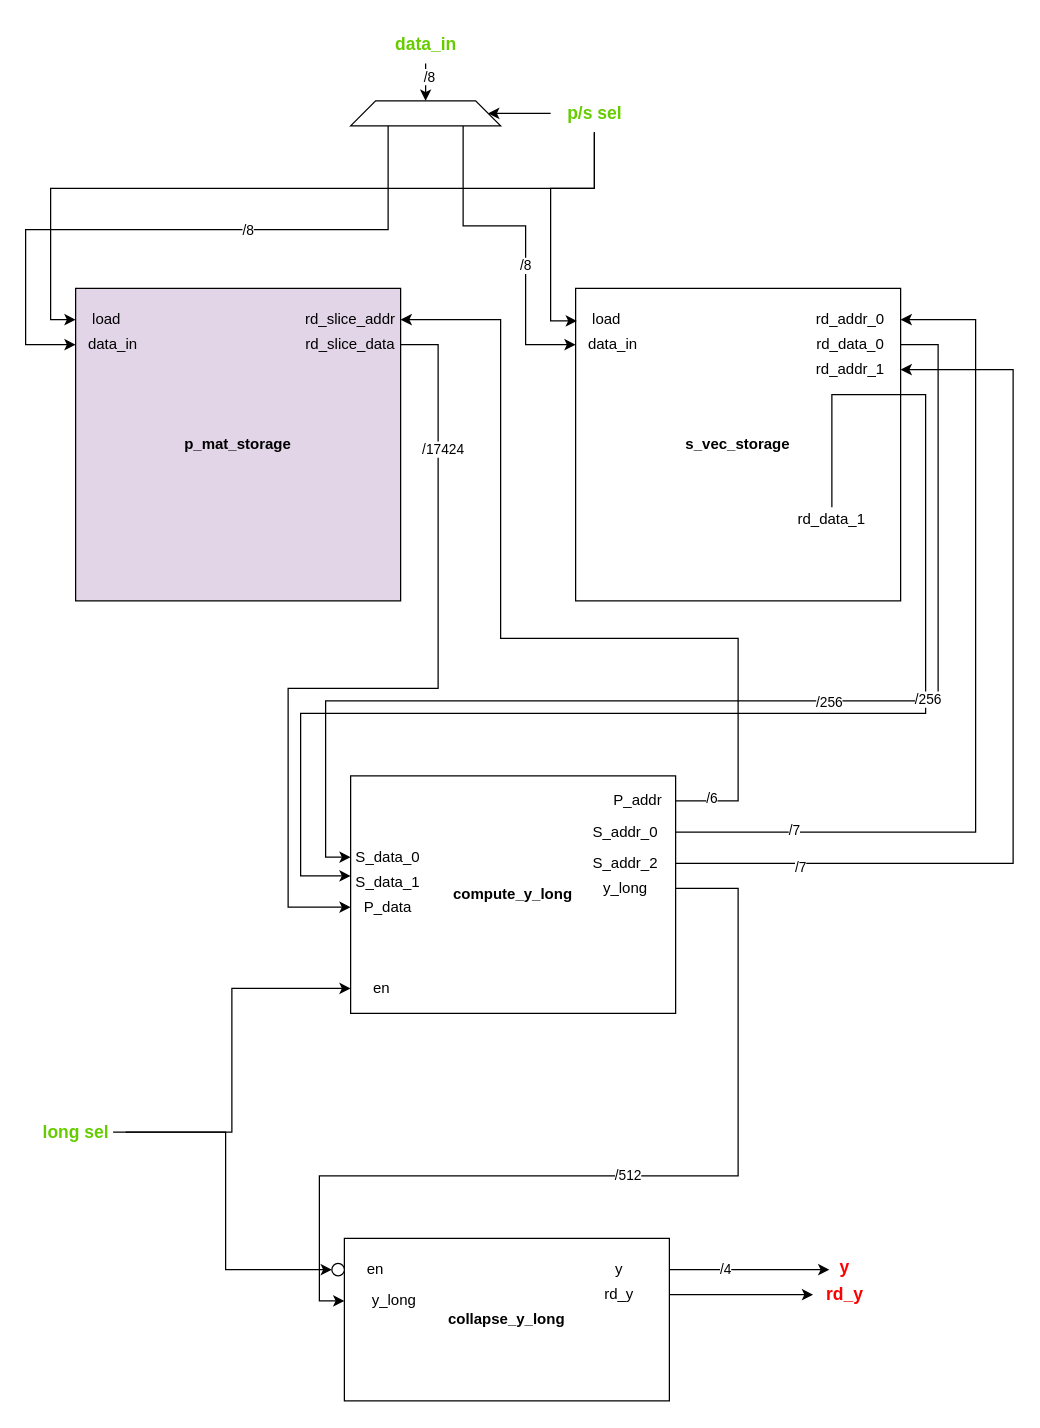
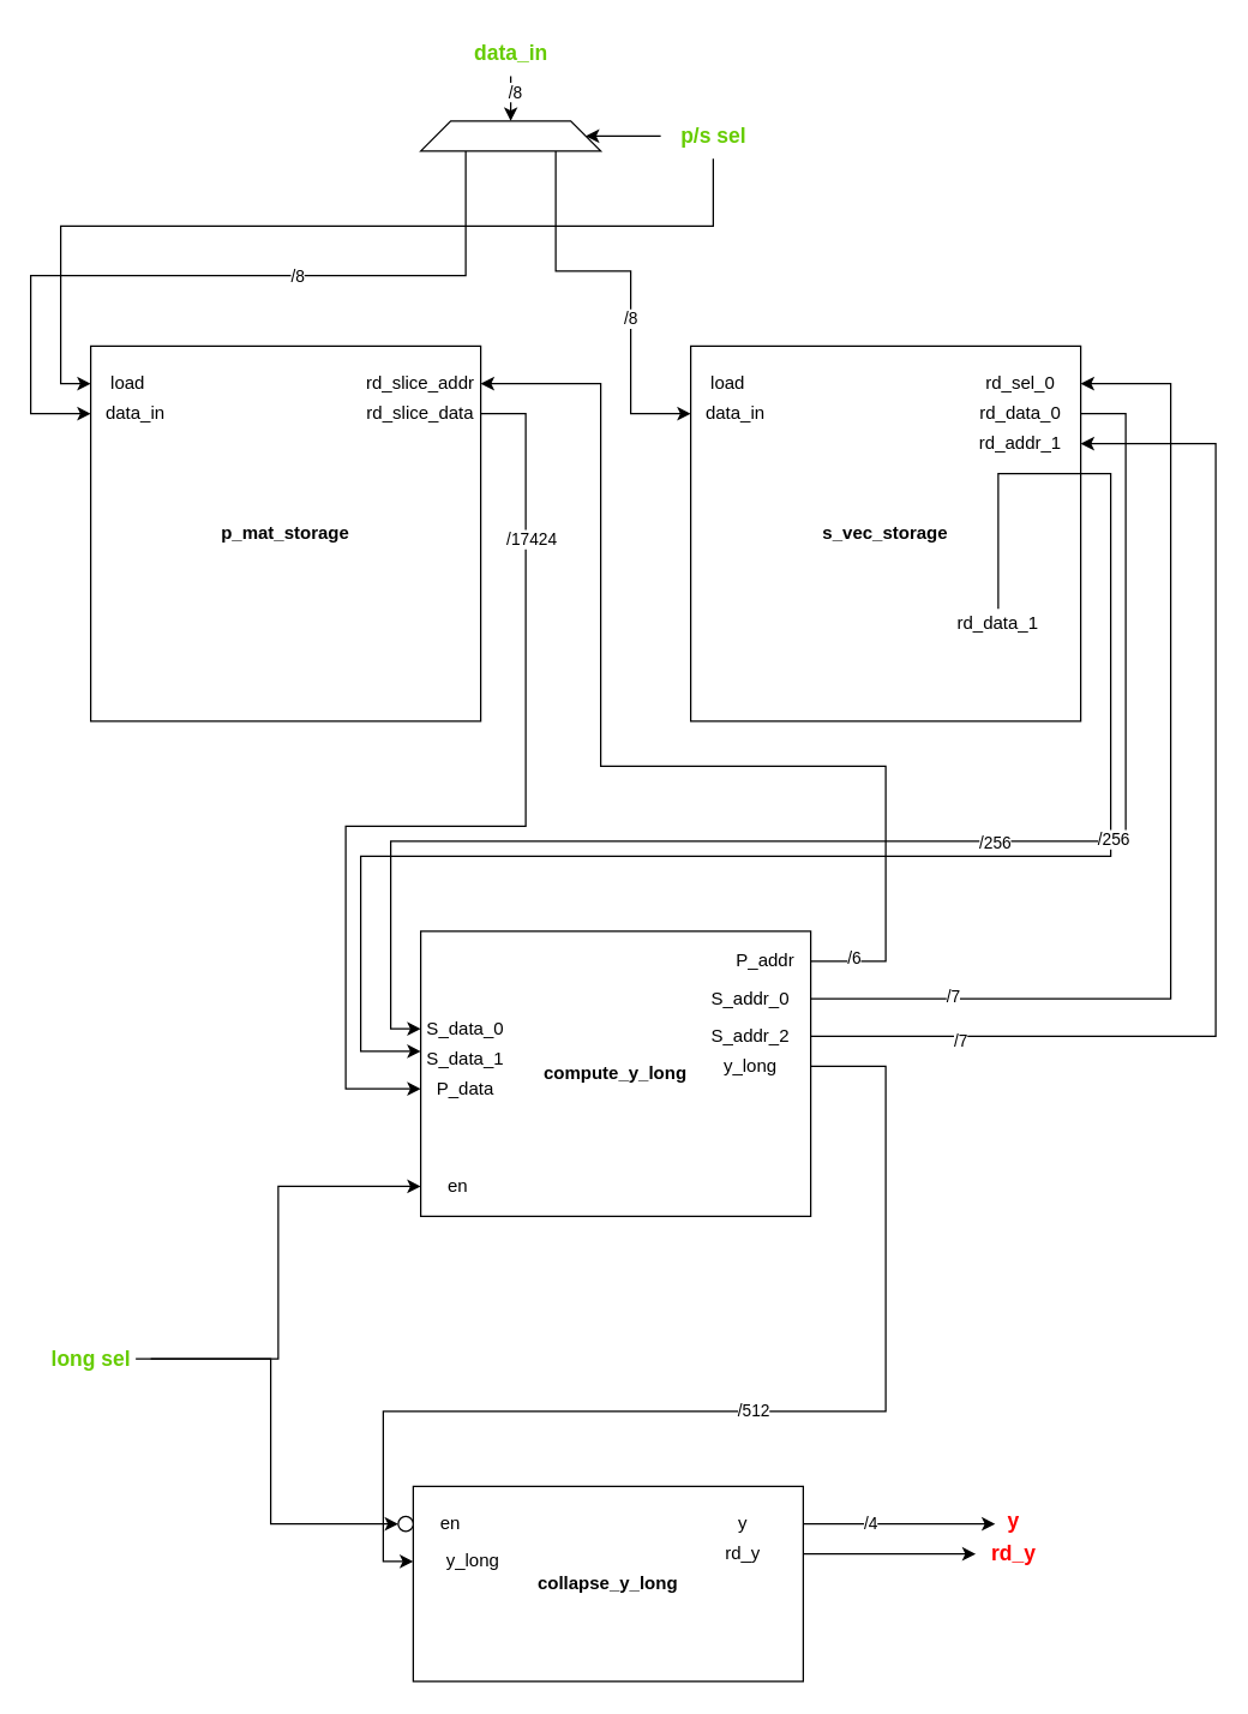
- <mxCell id="59" style="edgeStyle=orthogonalEdgeStyle;rounded=0;orthogonalLoop=1;jettySize=auto;html=1;entryX=0.004;entryY=0.104;entryDx=0;entryDy=0;entryPerimeter=0;" parent="1" source="58" target="9" edge="1"><mxGeometry relative="1" as="geometry"><Array as="points"><mxPoint x="475" y="150" /><mxPoint x="440" y="150" /><mxPoint x="440" y="256" /></Array></mxGeometry></mxCell>
- <mxCell id="12" value="rd_addr_0" style="text;html=1;strokeColor=none;fillColor=none;align=center;verticalAlign=middle;whiteSpace=wrap;rounded=0;" parent="1" vertex="1"><mxGeometry x="640" y="245" width="80" height="20" as="geometry" /></mxCell>
+ <mxCell id="12" value="rd_sel_0" style="text;html=1;strokeColor=none;fillColor=none;align=center;verticalAlign=middle;whiteSpace=wrap;rounded=0;" parent="1" vertex="1"><mxGeometry x="640" y="245" width="80" height="20" as="geometry" /></mxCell>
- <mxCell id="2" value="&lt;b&gt;p_mat_storage&lt;/b&gt;" style="rounded=0;whiteSpace=wrap;html=1;fillColor=#e1d5e7;" parent="1" vertex="1"><mxGeometry x="60" y="230" width="260" height="250" as="geometry" /></mxCell>
+ <mxCell id="2" value="&lt;b&gt;p_mat_storage&lt;/b&gt;" style="rounded=0;whiteSpace=wrap;html=1;" parent="1" vertex="1"><mxGeometry x="60" y="230" width="260" height="250" as="geometry" /></mxCell>
